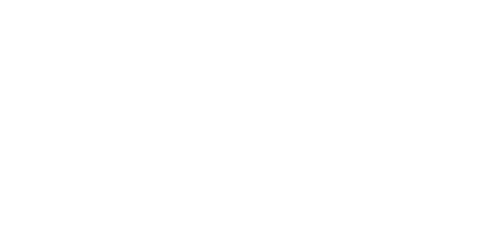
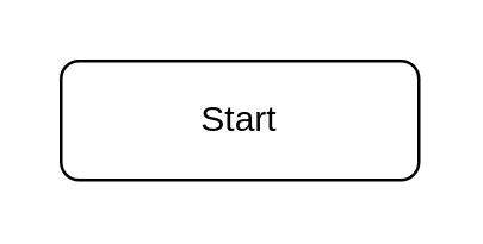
+ <mxCell id="2" value="Start" style="rounded=1;whiteSpace=wrap;html=1;" vertex="1" parent="1"><mxGeometry x="20" y="20" width="120" height="40" as="geometry" /></mxCell>
